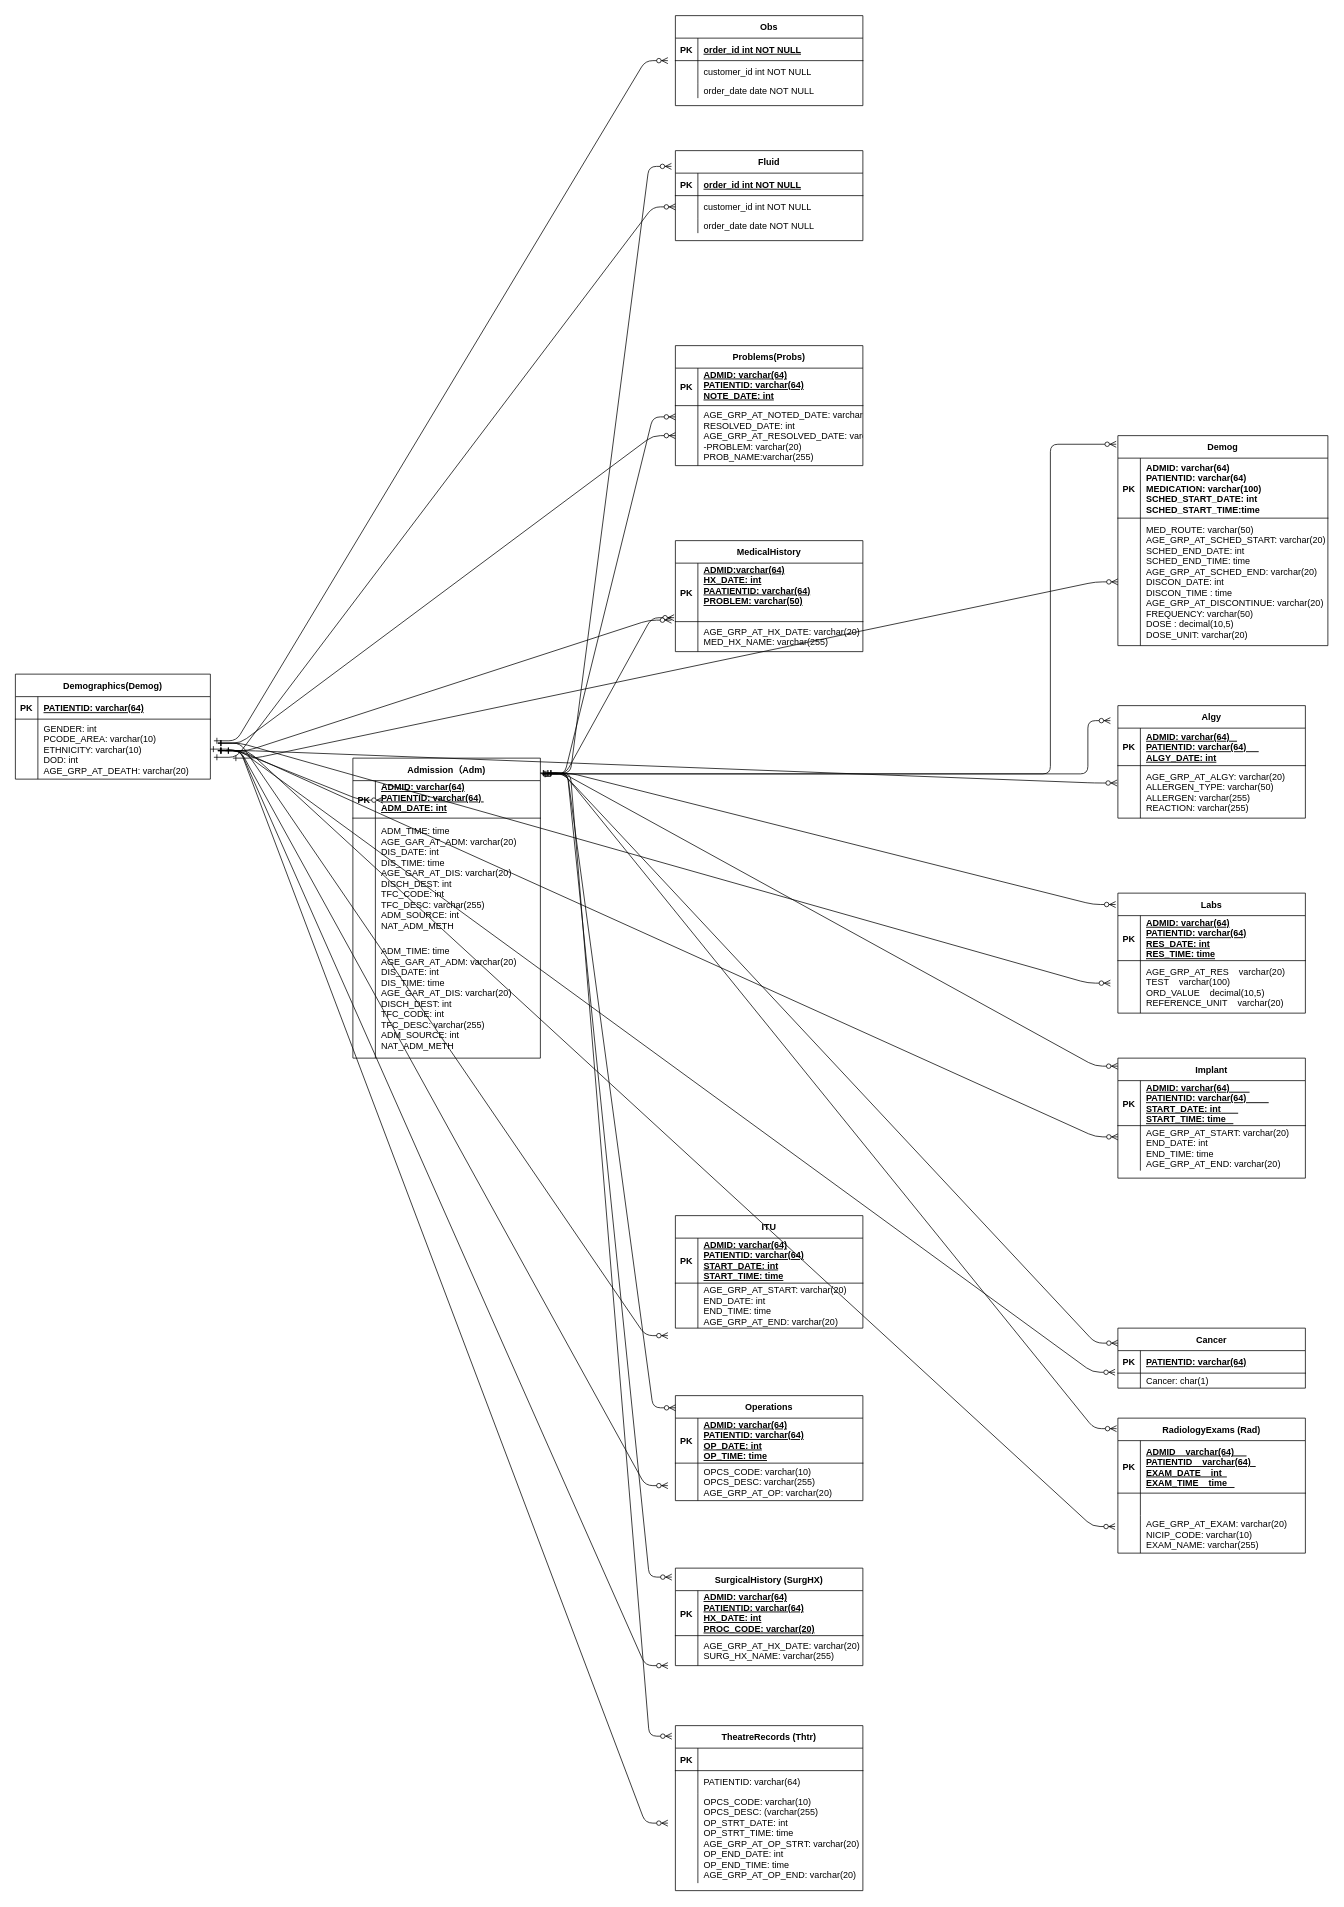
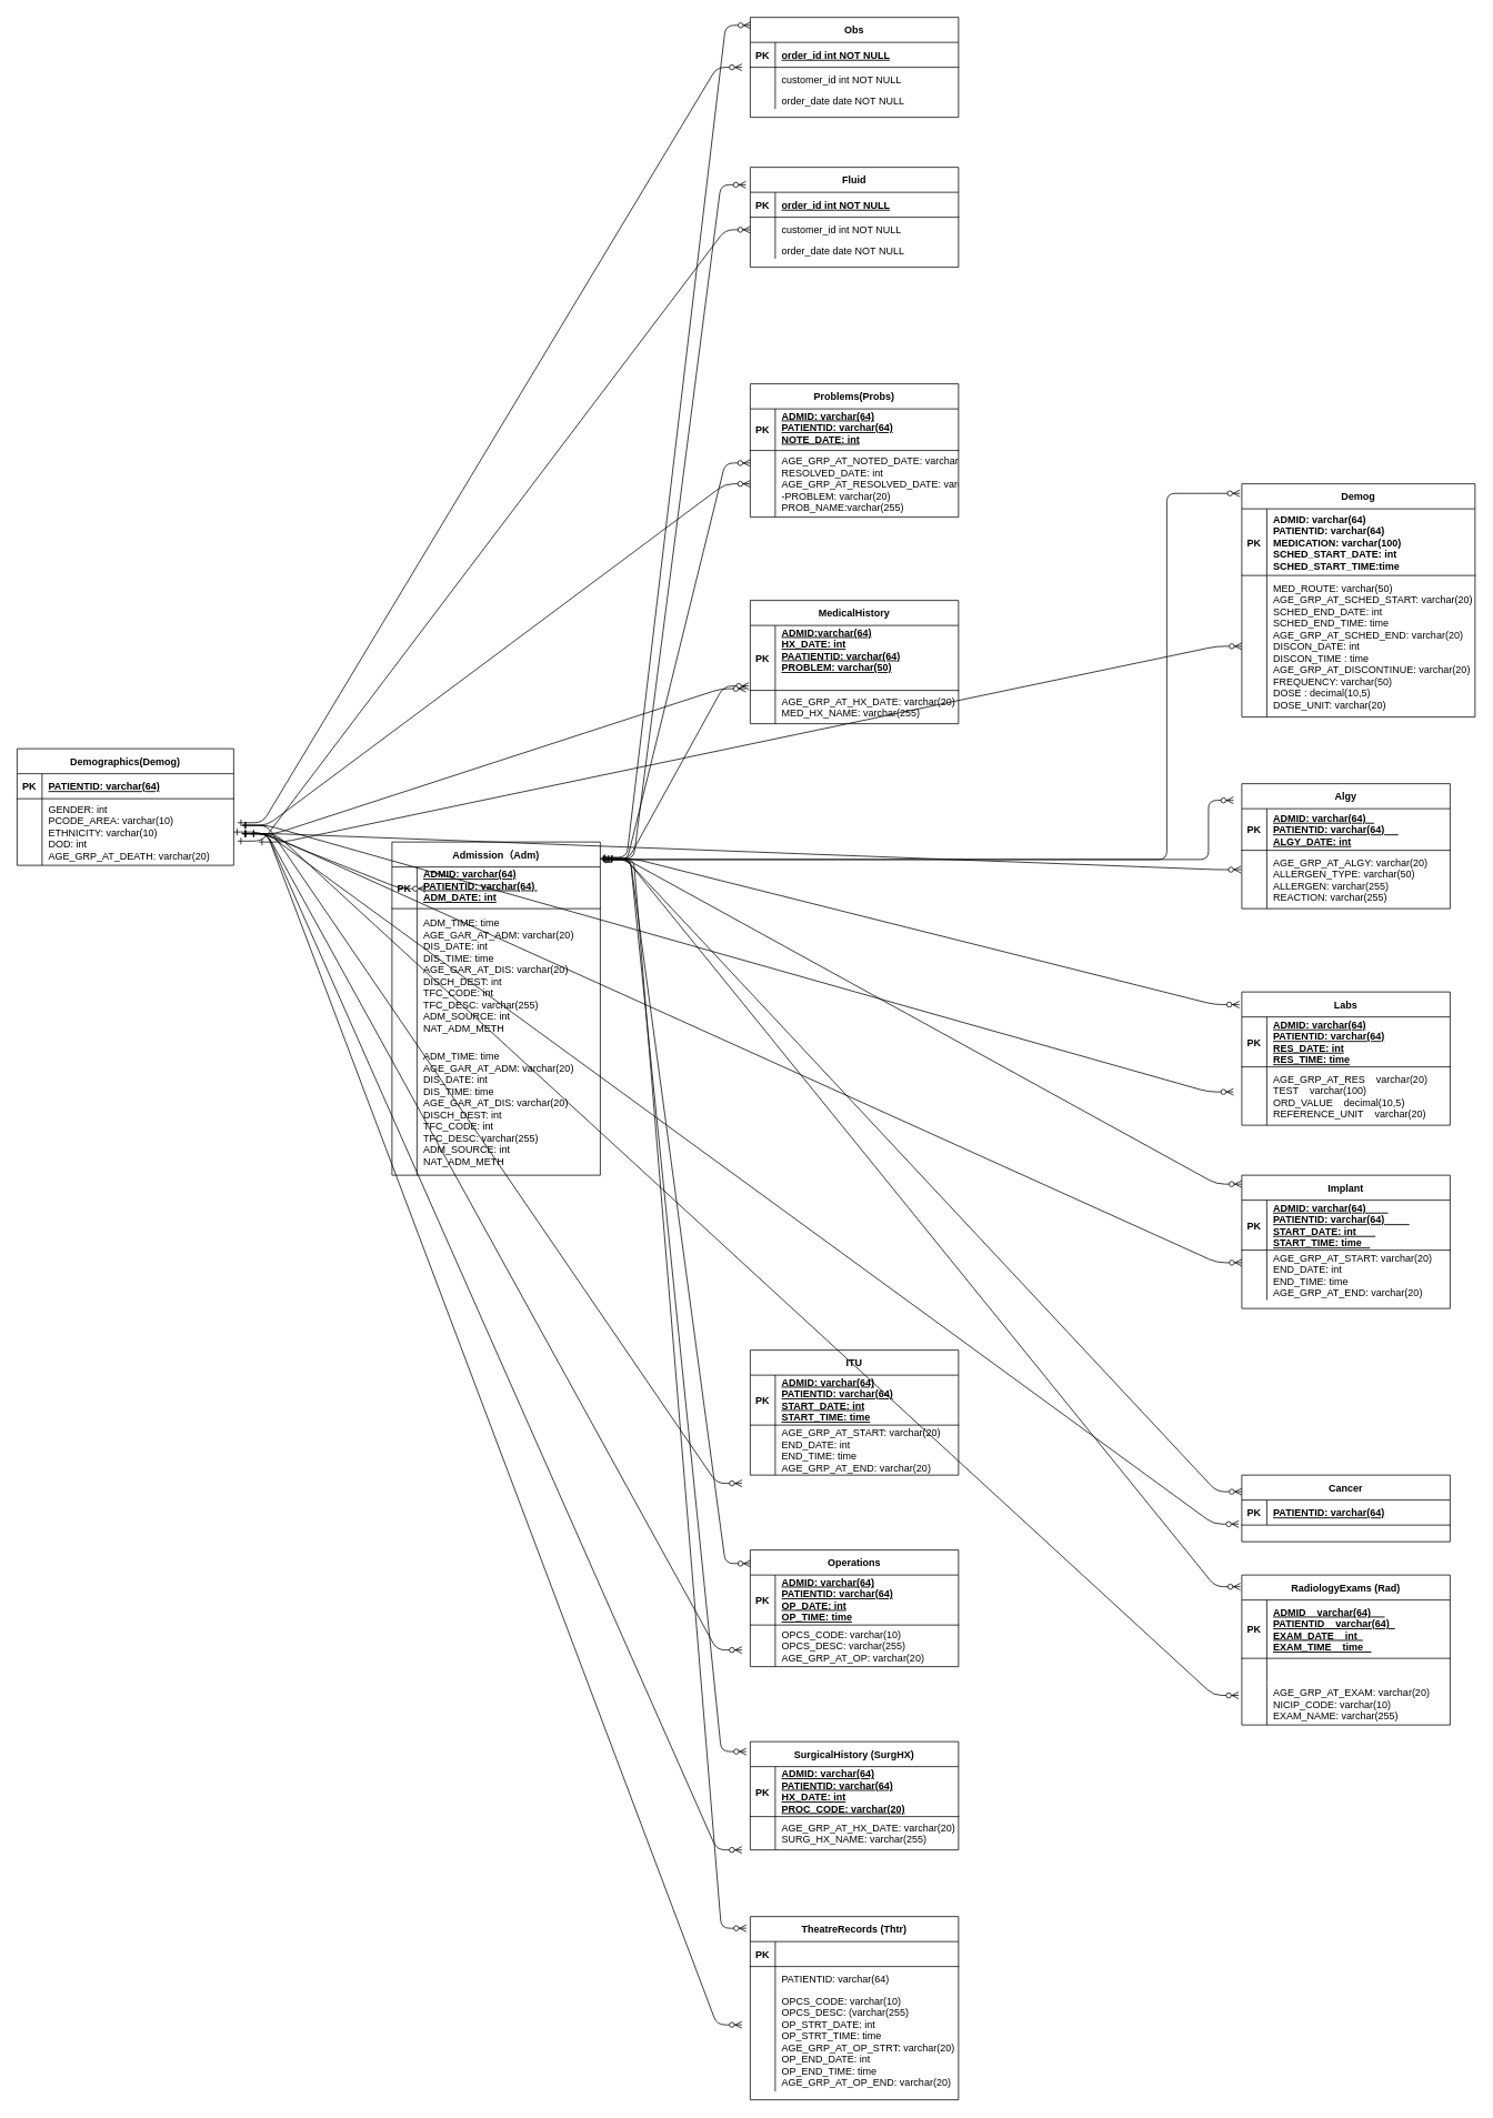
+ <mxCell id="139" value="" style="edgeStyle=entityRelationEdgeStyle;endArrow=ERzeroToMany;startArrow=ERone;endFill=1;startFill=0;exitX=1.007;exitY=0.046;exitDx=0;exitDy=0;exitPerimeter=0;entryX=0.002;entryY=0.08;entryDx=0;entryDy=0;entryPerimeter=0;" edge="1" parent="1" source="112" target="31"><mxGeometry width="100" height="100" relative="1" as="geometry"><mxPoint x="680" y="868" as="sourcePoint" /><mxPoint x="890" y="30" as="targetPoint" /></mxGeometry></mxCell>
- <mxCell id="111" value="Cancer: char(1)" style="shape=partialRectangle;overflow=hidden;connectable=0;fillColor=none;top=0;left=0;bottom=0;right=0;align=left;spacingLeft=6;" vertex="1" parent="109"><mxGeometry x="30" width="220" height="20" as="geometry"><mxRectangle width="220" height="20" as="alternateBounds" /></mxGeometry></mxCell>
